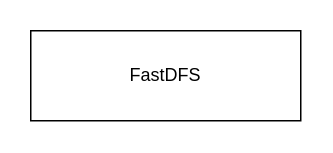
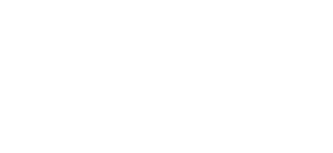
- <mxCell id="2" value="FastDFS" style="html=1;align=center;verticalAlign=middle;dashed=0;whiteSpace=wrap;" vertex="1" parent="1"><mxGeometry x="20" y="20" width="180" height="60" as="geometry" /></mxCell>
